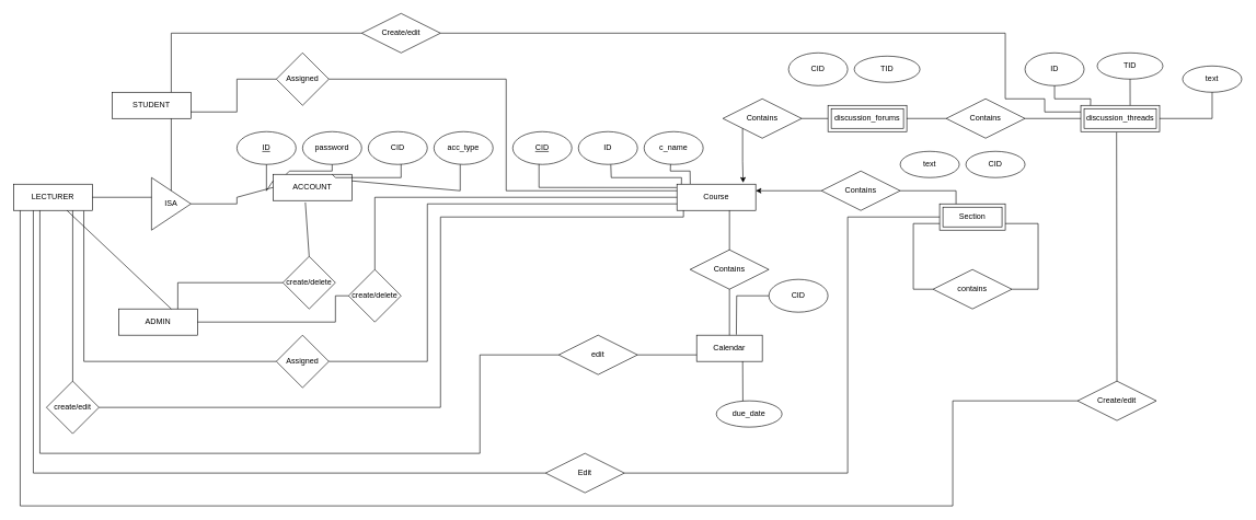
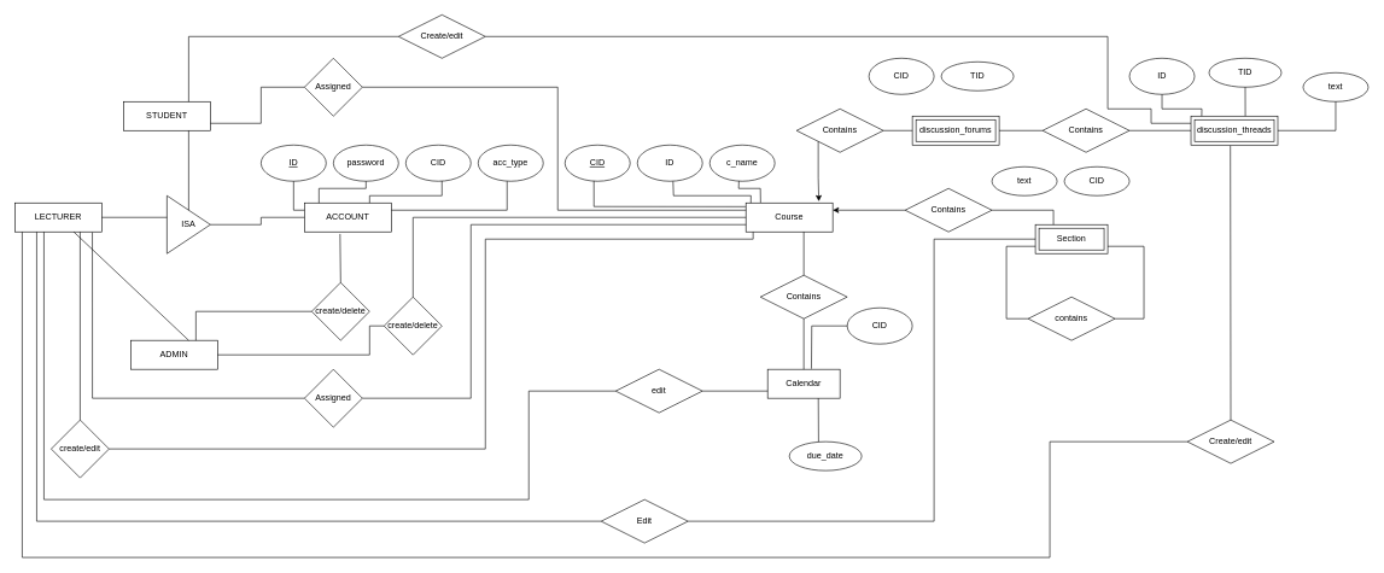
- <mxCell id="2" value="ACCOUNT" style="rounded=0;whiteSpace=wrap;html=1;" vertex="1" parent="1"><mxGeometry x="415" y="265" width="120" height="40" as="geometry" /></mxCell>
+ <mxCell id="2" value="ACCOUNT" style="rounded=0;whiteSpace=wrap;html=1;" vertex="1" parent="1"><mxGeometry x="420" y="280" width="120" height="40" as="geometry" /></mxCell>
